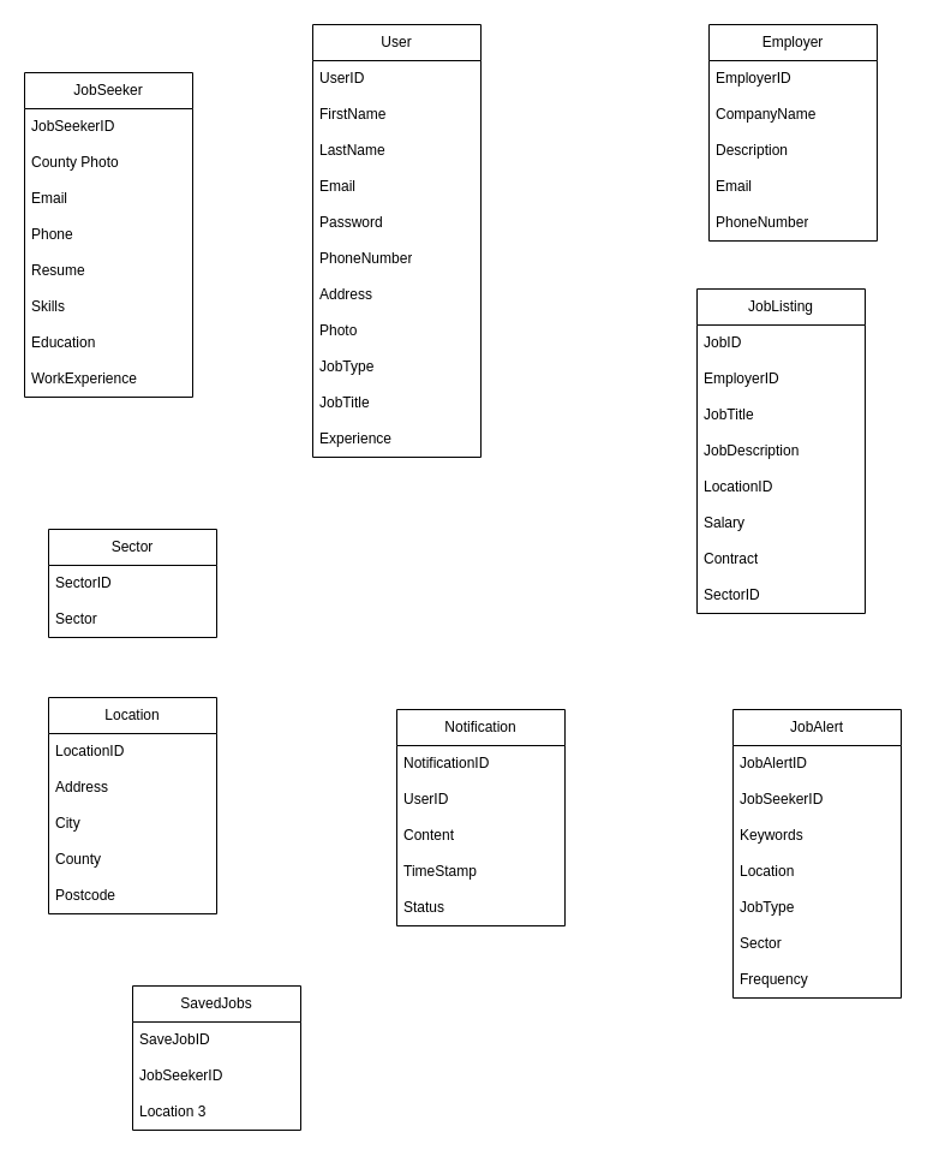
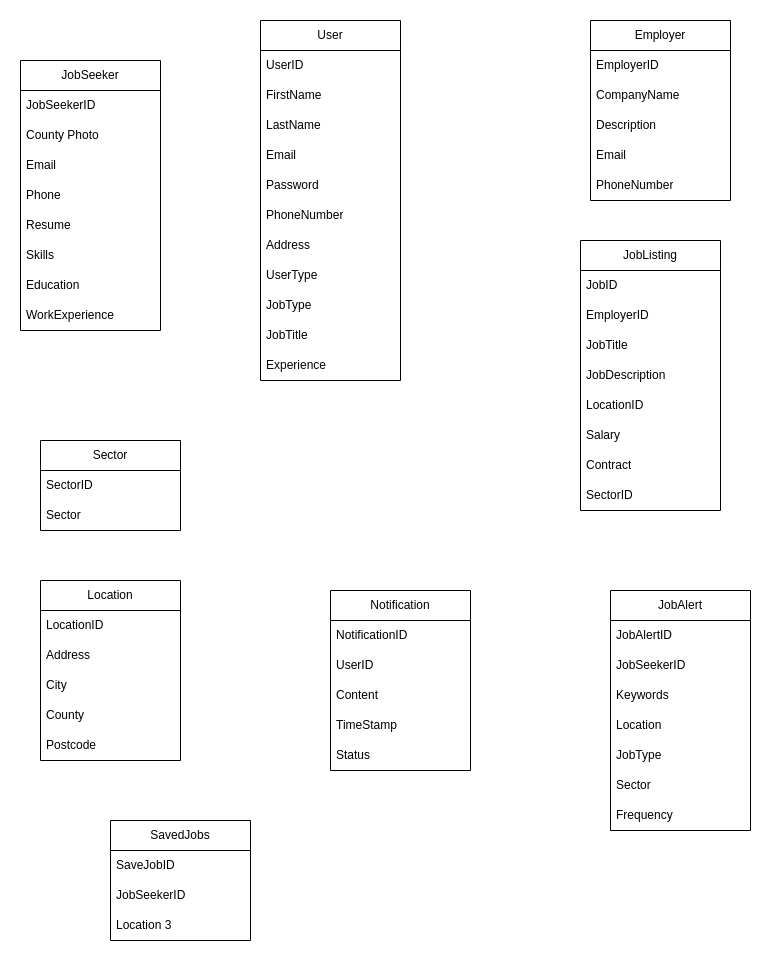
- <mxCell id="10" value="Photo" style="text;strokeColor=none;fillColor=none;align=left;verticalAlign=middle;spacingLeft=4;spacingRight=4;overflow=hidden;points=[[0,0.5],[1,0.5]];portConstraint=eastwest;rotatable=0;whiteSpace=wrap;html=1;" vertex="1" parent="2"><mxGeometry y="240" width="140" height="30" as="geometry" /></mxCell>
+ <mxCell id="10" value="UserType" style="text;strokeColor=none;fillColor=none;align=left;verticalAlign=middle;spacingLeft=4;spacingRight=4;overflow=hidden;points=[[0,0.5],[1,0.5]];portConstraint=eastwest;rotatable=0;whiteSpace=wrap;html=1;" vertex="1" parent="2"><mxGeometry y="240" width="140" height="30" as="geometry" /></mxCell>
